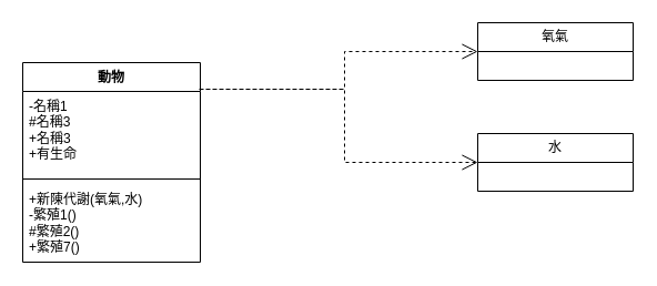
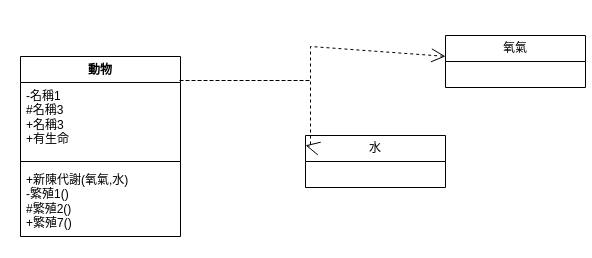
- <mxCell id="7" value="氧氣" style="swimlane;fontStyle=0;childLayout=stackLayout;horizontal=1;startSize=26;fillColor=none;horizontalStack=0;resizeParent=1;resizeParentMax=0;resizeLast=0;collapsible=1;marginBottom=0;whiteSpace=wrap;html=1;" vertex="1" parent="1"><mxGeometry x="430" y="20" width="140" height="52" as="geometry" /></mxCell>
+ <mxCell id="7" value="氧氣" style="swimlane;fontStyle=0;childLayout=stackLayout;horizontal=1;startSize=26;fillColor=none;horizontalStack=0;resizeParent=1;resizeParentMax=0;resizeLast=0;collapsible=1;marginBottom=0;whiteSpace=wrap;html=1;" vertex="1" parent="1"><mxGeometry x="445" y="35" width="140" height="52" as="geometry" /></mxCell>
- <mxCell id="9" value="水" style="swimlane;fontStyle=0;childLayout=stackLayout;horizontal=1;startSize=26;fillColor=none;horizontalStack=0;resizeParent=1;resizeParentMax=0;resizeLast=0;collapsible=1;marginBottom=0;whiteSpace=wrap;html=1;" vertex="1" parent="1"><mxGeometry x="430" y="120" width="140" height="52" as="geometry" /></mxCell>
+ <mxCell id="9" value="水" style="swimlane;fontStyle=0;childLayout=stackLayout;horizontal=1;startSize=26;fillColor=none;horizontalStack=0;resizeParent=1;resizeParentMax=0;resizeLast=0;collapsible=1;marginBottom=0;whiteSpace=wrap;html=1;" vertex="1" parent="1"><mxGeometry x="305" y="135" width="140" height="52" as="geometry" /></mxCell>
